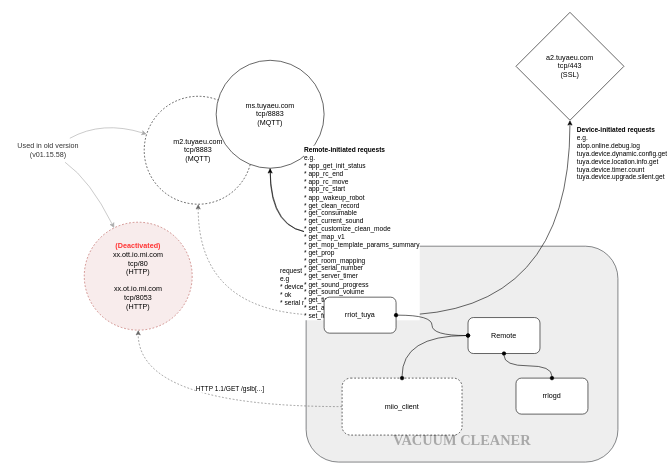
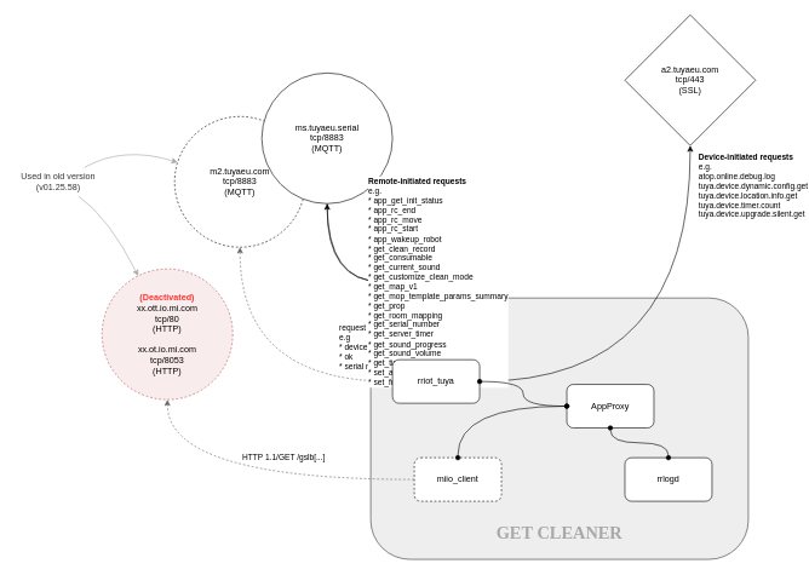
- <mxCell id="17" value="ms.tuyaeu.com&lt;br&gt;tcp/8883&lt;br&gt;(MQTT)" style="ellipse;whiteSpace=wrap;html=1;aspect=fixed;" vertex="1" parent="1"><mxGeometry x="360" y="100" width="180" height="180" as="geometry" /></mxCell>
+ <mxCell id="17" value="ms.tuyaeu.serial&lt;br&gt;tcp/8883&lt;br&gt;(MQTT)" style="ellipse;whiteSpace=wrap;html=1;aspect=fixed;" vertex="1" parent="1"><mxGeometry x="360" y="100" width="180" height="180" as="geometry" /></mxCell>
- <mxCell id="14" value="Used in old version (v01.15.58)" style="text;html=1;strokeColor=none;fillColor=none;align=center;verticalAlign=middle;whiteSpace=wrap;rounded=0;fontColor=#333333;" vertex="1" parent="1"><mxGeometry x="20" y="230" width="120" height="40" as="geometry" /></mxCell>
+ <mxCell id="14" value="Used in old version (v01.25.58)" style="text;html=1;strokeColor=none;fillColor=none;align=center;verticalAlign=middle;whiteSpace=wrap;rounded=0;fontColor=#333333;" vertex="1" parent="1"><mxGeometry x="20" y="230" width="120" height="40" as="geometry" /></mxCell>
- <mxCell id="11" value="Remote" style="rounded=1;whiteSpace=wrap;html=1;" vertex="1" parent="1"><mxGeometry x="780" y="529" width="120" height="60" as="geometry" /></mxCell>
+ <mxCell id="11" value="AppProxy" style="rounded=1;whiteSpace=wrap;html=1;" vertex="1" parent="1"><mxGeometry x="780" y="529" width="120" height="60" as="geometry" /></mxCell>
- <mxCell id="3" value="&lt;b&gt;&lt;font style=&quot;font-size: 24px&quot;&gt;&lt;br&gt;&lt;br&gt;&lt;br&gt;&lt;br&gt;&lt;br&gt;&lt;br&gt;&lt;br&gt;&lt;br&gt;&lt;br&gt;&lt;br&gt;&lt;font face=&quot;Verdana&quot; color=&quot;#a8a8a8&quot;&gt;VACUUM CLEANER&lt;/font&gt;&lt;/font&gt;&lt;/b&gt;" style="rounded=1;whiteSpace=wrap;html=1;fillColor=#eeeeee;strokeColor=#36393d;" vertex="1" parent="1"><mxGeometry x="510" y="410" width="520" height="360" as="geometry" /></mxCell>
+ <mxCell id="3" value="&lt;b&gt;&lt;font style=&quot;font-size: 24px&quot;&gt;&lt;br&gt;&lt;br&gt;&lt;br&gt;&lt;br&gt;&lt;br&gt;&lt;br&gt;&lt;br&gt;&lt;br&gt;&lt;br&gt;&lt;br&gt;&lt;font face=&quot;Verdana&quot; color=&quot;#a8a8a8&quot;&gt;GET CLEANER&lt;/font&gt;&lt;/font&gt;&lt;/b&gt;" style="rounded=1;whiteSpace=wrap;html=1;fillColor=#eeeeee;strokeColor=#36393d;" vertex="1" parent="1"><mxGeometry x="510" y="410" width="520" height="360" as="geometry" /></mxCell>
- <mxCell id="9" value="miio_client" style="rounded=1;whiteSpace=wrap;html=1;dashed=1;" vertex="1" parent="1"><mxGeometry x="570" y="630" width="200" height="95" as="geometry" /></mxCell>
+ <mxCell id="9" value="miio_client" style="rounded=1;whiteSpace=wrap;html=1;dashed=1;" vertex="1" parent="1"><mxGeometry x="570" y="630" width="120" height="60" as="geometry" /></mxCell>
